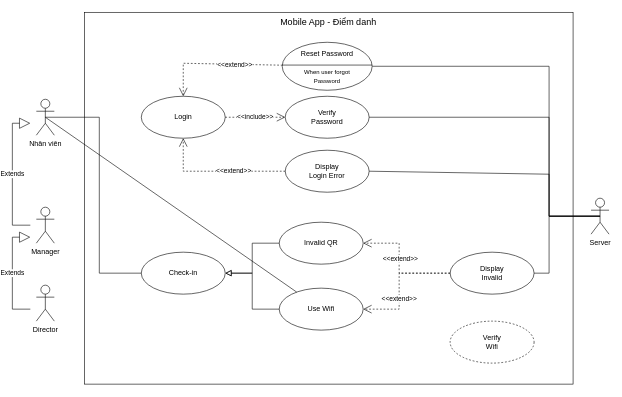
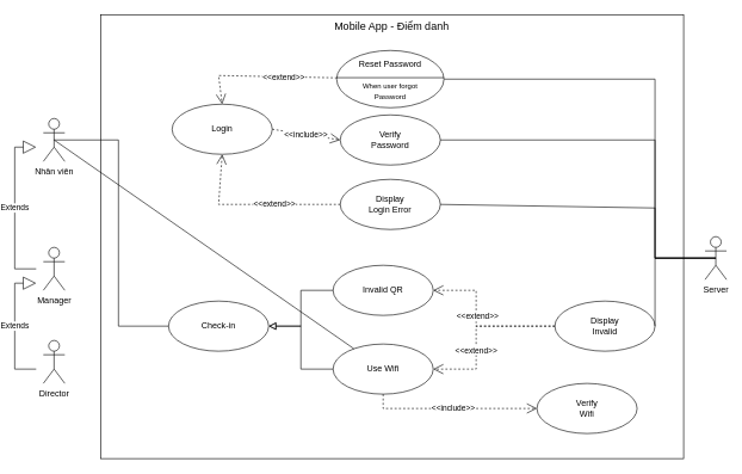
- <mxCell id="3" value="Login" style="ellipse;whiteSpace=wrap;html=1;container=0;" parent="1" vertex="1"><mxGeometry x="235" y="160" width="140" height="70" as="geometry" /></mxCell>
+ <mxCell id="3" value="Login" style="ellipse;whiteSpace=wrap;html=1;container=0;" parent="1" vertex="1"><mxGeometry x="240" y="145" width="140" height="70" as="geometry" /></mxCell>
- <mxCell id="17" value="Display&lt;br&gt;Invalid" style="ellipse;whiteSpace=wrap;html=1;container=0;" parent="1" vertex="1"><mxGeometry x="750" y="420" width="140" height="70" as="geometry" /></mxCell>
+ <mxCell id="17" value="Display&lt;br&gt;Invalid" style="ellipse;whiteSpace=wrap;html=1;container=0;" parent="1" vertex="1"><mxGeometry x="775" y="420" width="140" height="70" as="geometry" /></mxCell>
+ <mxCell id="22" value="&amp;lt;&amp;lt;include&amp;gt;&amp;gt;" style="endArrow=open;endSize=12;dashed=1;html=1;rounded=0;exitX=0.5;exitY=1;exitDx=0;exitDy=0;entryX=0;entryY=0.5;entryDx=0;entryDy=0;" parent="1" source="16" target="21" edge="1"><mxGeometry width="160" relative="1" as="geometry"><mxPoint x="455" y="390" as="sourcePoint" /><mxPoint x="615" y="390" as="targetPoint" /><Array as="points"><mxPoint x="535" y="570" /></Array></mxGeometry></mxCell>
- <mxCell id="21" value="Verify&lt;br&gt;Wifi" style="ellipse;whiteSpace=wrap;html=1;container=0;dashed=1;" parent="1" vertex="1"><mxGeometry x="750" y="535" width="140" height="70" as="geometry" /></mxCell>
+ <mxCell id="21" value="Verify&lt;br&gt;Wifi" style="ellipse;whiteSpace=wrap;html=1;container=0;" parent="1" vertex="1"><mxGeometry x="750" y="535" width="140" height="70" as="geometry" /></mxCell>
